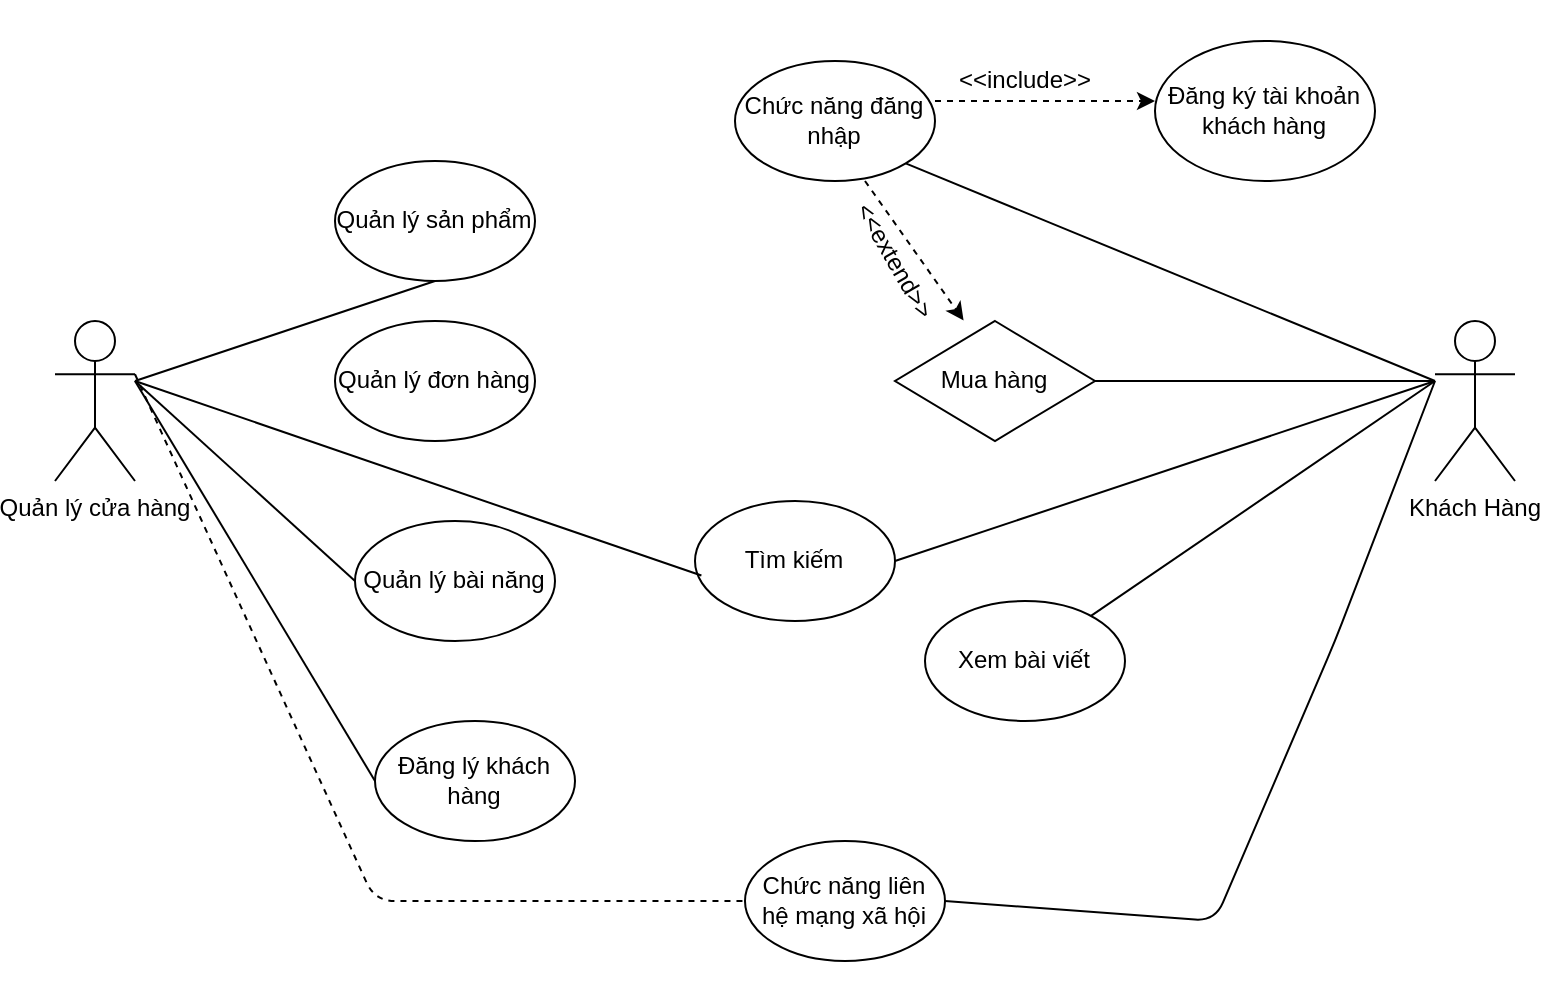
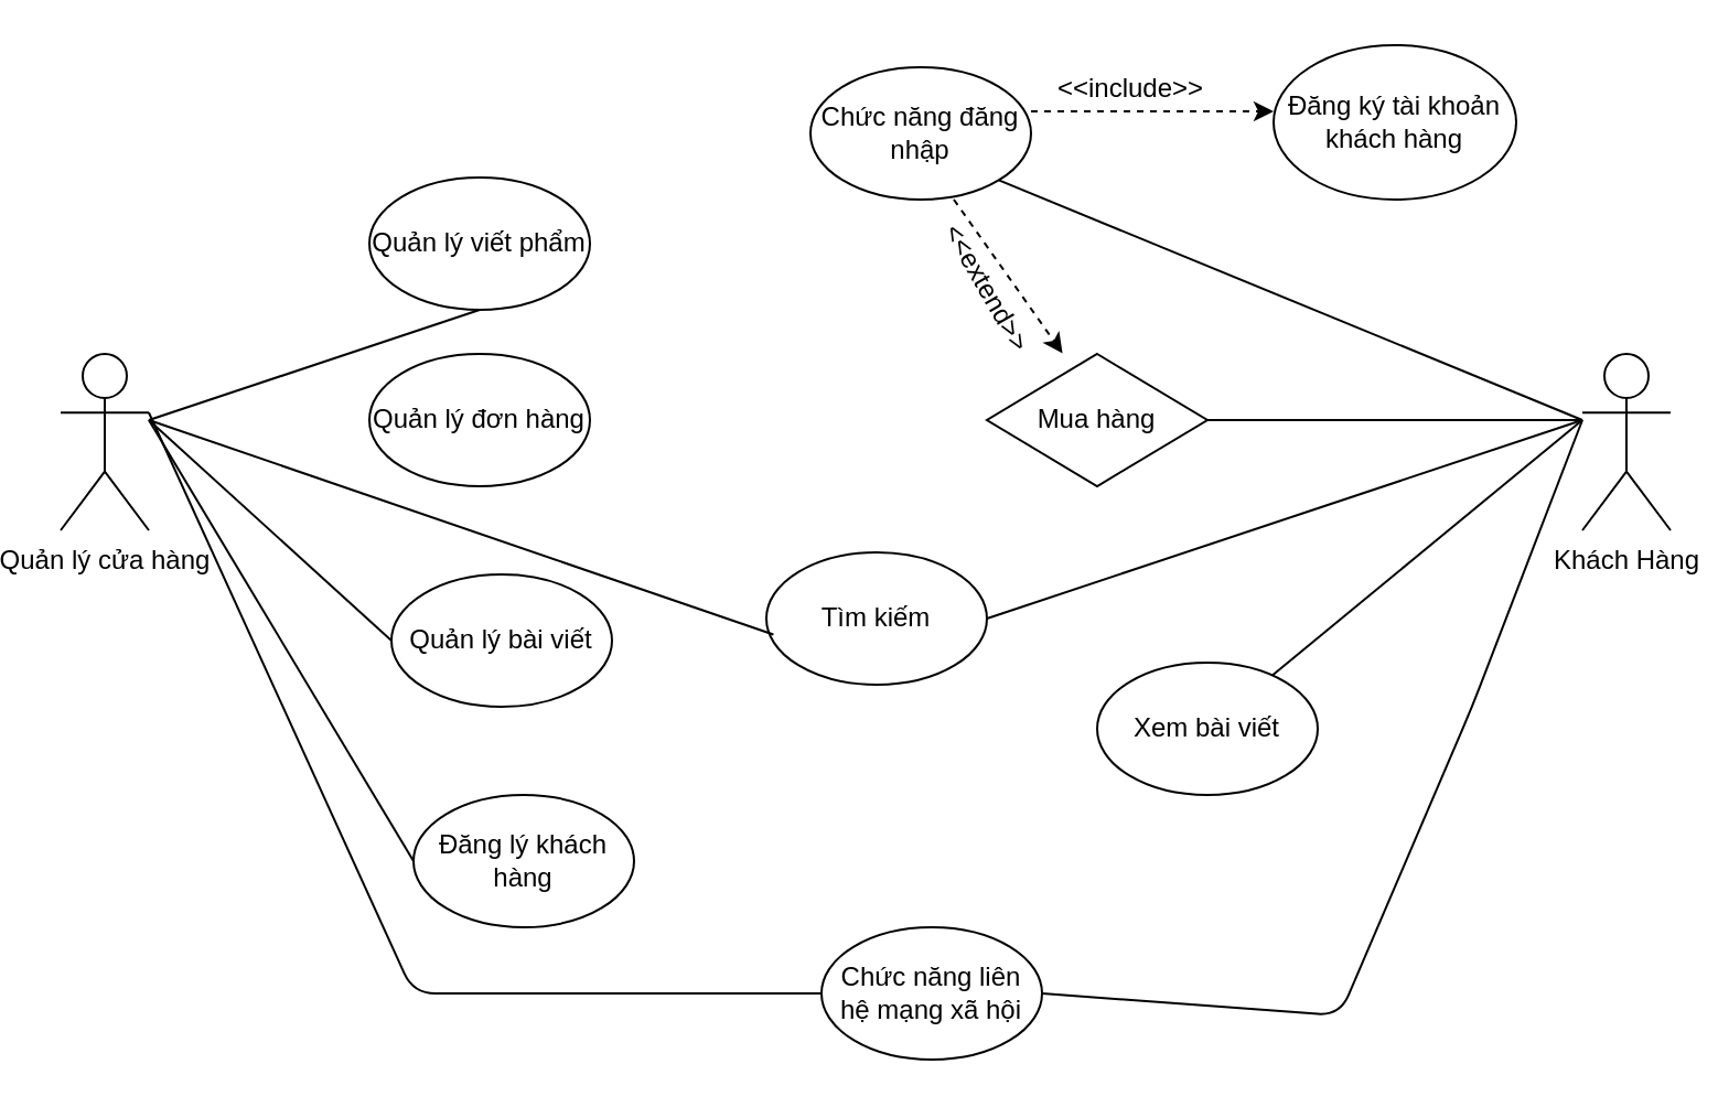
- <mxCell id="4" value="Quản lý sản phẩm" style="ellipse;whiteSpace=wrap;html=1;" vertex="1" parent="1"><mxGeometry x="160" y="80" width="100" height="60" as="geometry" /></mxCell>
+ <mxCell id="4" value="Quản lý viết phẩm" style="ellipse;whiteSpace=wrap;html=1;" vertex="1" parent="1"><mxGeometry x="160" y="80" width="100" height="60" as="geometry" /></mxCell>
- <mxCell id="6" value="Quản lý bài năng" style="ellipse;whiteSpace=wrap;html=1;" vertex="1" parent="1"><mxGeometry x="170" y="260" width="100" height="60" as="geometry" /></mxCell>
+ <mxCell id="6" value="Quản lý bài viết" style="ellipse;whiteSpace=wrap;html=1;" vertex="1" parent="1"><mxGeometry x="170" y="260" width="100" height="60" as="geometry" /></mxCell>
- <mxCell id="26" value="Xem bài viết" style="ellipse;whiteSpace=wrap;html=1;" vertex="1" parent="1"><mxGeometry x="455" y="300" width="100" height="60" as="geometry" /></mxCell>
+ <mxCell id="26" value="Xem bài viết" style="ellipse;whiteSpace=wrap;html=1;" vertex="1" parent="1"><mxGeometry x="490" y="300" width="100" height="60" as="geometry" /></mxCell>
- <mxCell id="13" value="" style="endArrow=none;html=1;exitX=1;exitY=0.333;exitDx=0;exitDy=0;exitPerimeter=0;entryX=0;entryY=0.5;entryDx=0;entryDy=0;dashed=1;" edge="1" parent="1" source="2" target="12"><mxGeometry width="50" height="50" relative="1" as="geometry"><mxPoint x="330" y="370" as="sourcePoint" /><mxPoint x="190" y="470" as="targetPoint" /><Array as="points"><mxPoint x="180" y="450" /></Array></mxGeometry></mxCell>
+ <mxCell id="13" value="" style="endArrow=none;html=1;exitX=1;exitY=0.333;exitDx=0;exitDy=0;exitPerimeter=0;entryX=0;entryY=0.5;entryDx=0;entryDy=0;" edge="1" parent="1" source="2" target="12"><mxGeometry width="50" height="50" relative="1" as="geometry"><mxPoint x="330" y="370" as="sourcePoint" /><mxPoint x="190" y="470" as="targetPoint" /><Array as="points"><mxPoint x="180" y="450" /></Array></mxGeometry></mxCell>
